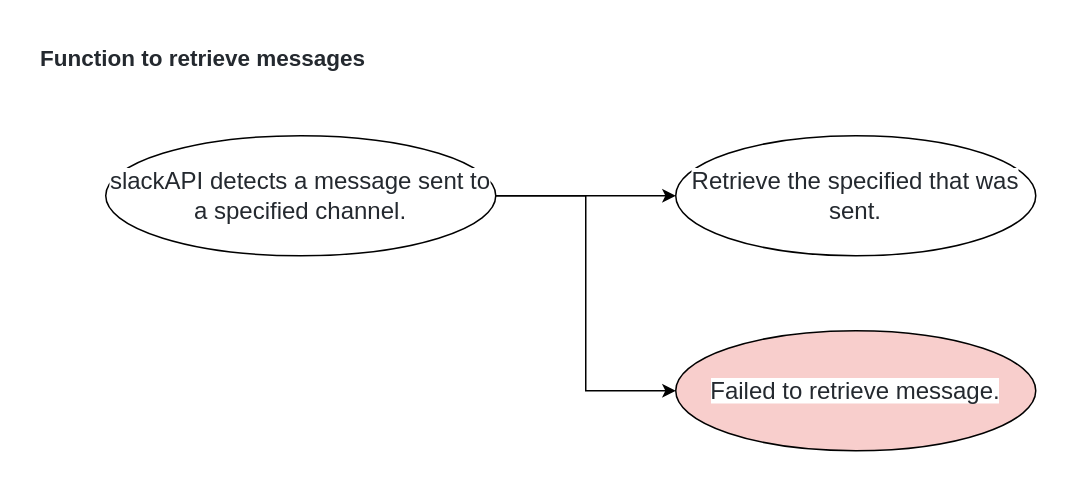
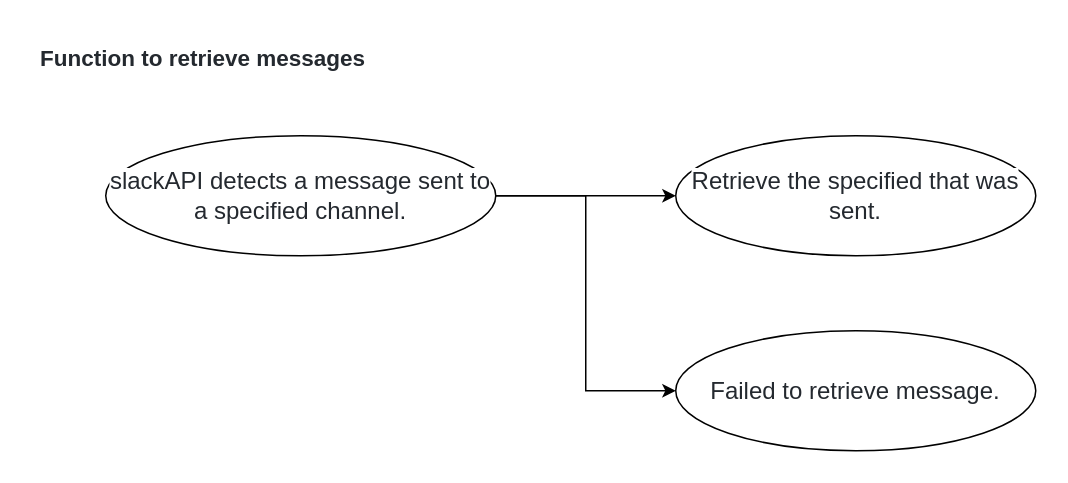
- <mxCell id="6" value="&lt;span style=&quot;color: rgb(36 , 41 , 47) ; font-family: , &amp;#34;blinkmacsystemfont&amp;#34; , &amp;#34;segoe ui&amp;#34; , &amp;#34;helvetica&amp;#34; , &amp;#34;arial&amp;#34; , sans-serif , &amp;#34;apple color emoji&amp;#34; , &amp;#34;segoe ui emoji&amp;#34; ; font-size: 16px ; text-align: left ; background-color: rgb(255 , 255 , 255)&quot;&gt;Failed to retrieve message.&lt;/span&gt;" style="ellipse;whiteSpace=wrap;html=1;fillColor=#f8cecc;" vertex="1" parent="1"><mxGeometry x="450" y="220" width="240" height="80" as="geometry" /></mxCell>
+ <mxCell id="6" value="&lt;span style=&quot;color: rgb(36 , 41 , 47) ; font-family: , &amp;#34;blinkmacsystemfont&amp;#34; , &amp;#34;segoe ui&amp;#34; , &amp;#34;helvetica&amp;#34; , &amp;#34;arial&amp;#34; , sans-serif , &amp;#34;apple color emoji&amp;#34; , &amp;#34;segoe ui emoji&amp;#34; ; font-size: 16px ; text-align: left ; background-color: rgb(255 , 255 , 255)&quot;&gt;Failed to retrieve message.&lt;/span&gt;" style="ellipse;whiteSpace=wrap;html=1;" vertex="1" parent="1"><mxGeometry x="450" y="220" width="240" height="80" as="geometry" /></mxCell>
